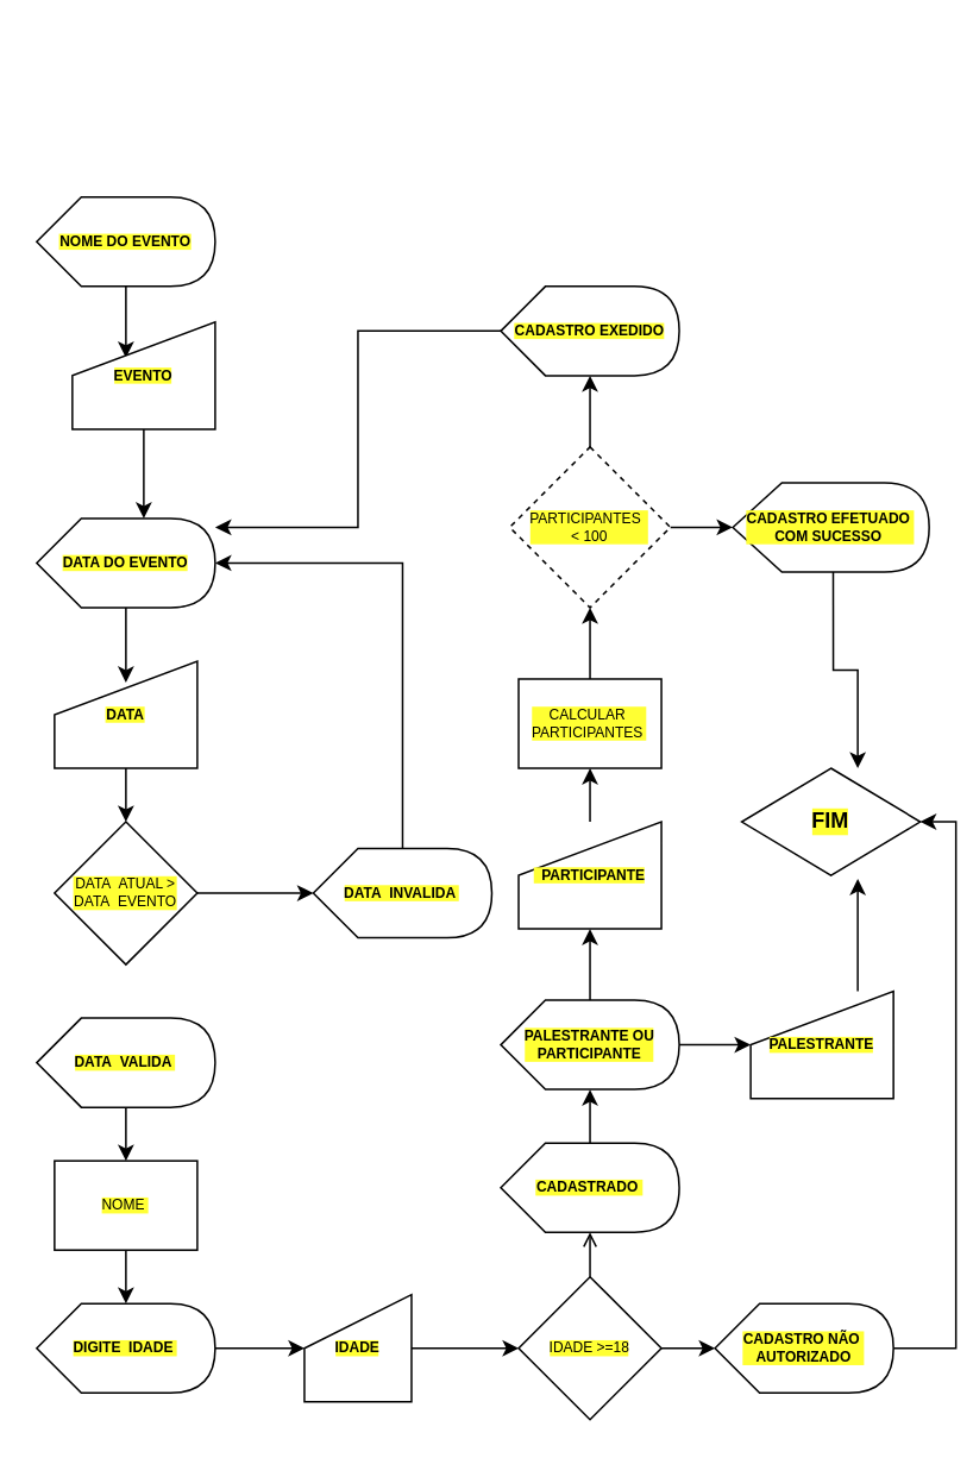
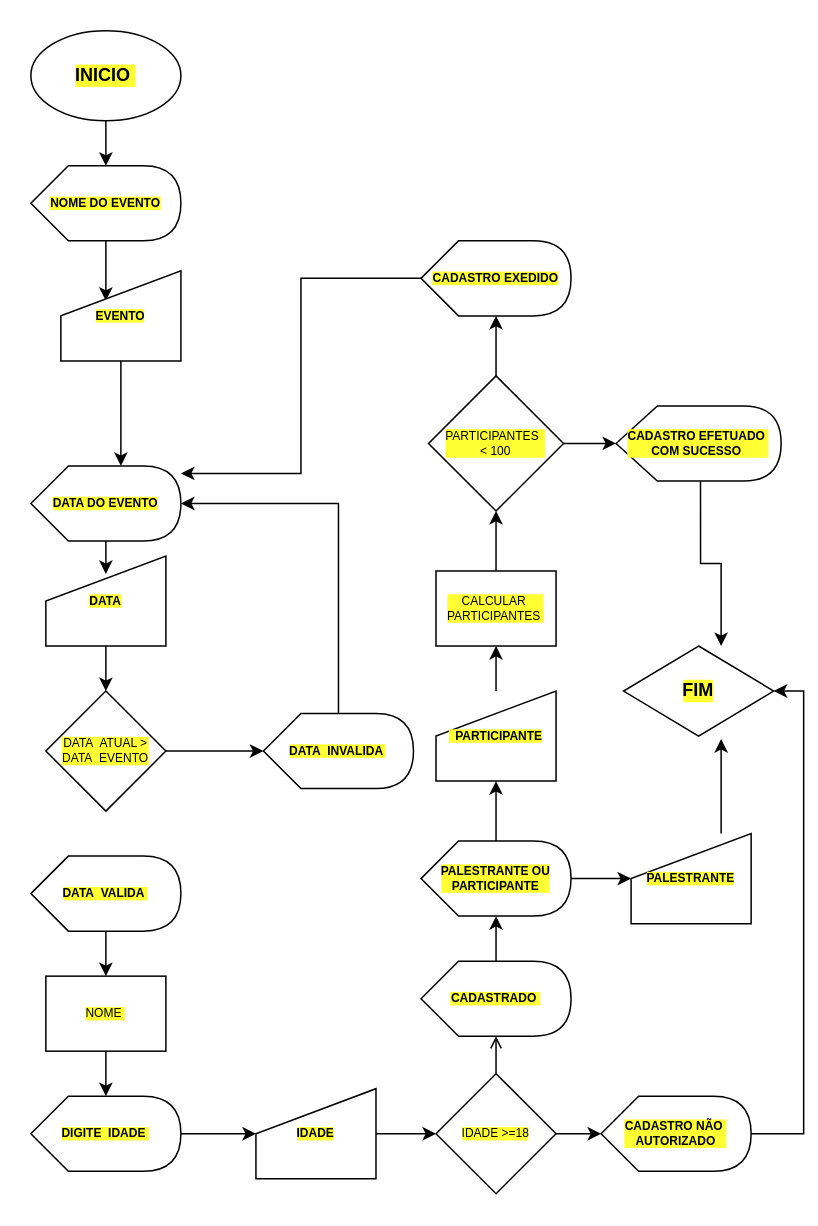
+ <mxCell id="3" value="&lt;font style=&quot;vertical-align: inherit&quot;&gt;&lt;font style=&quot;vertical-align: inherit&quot;&gt;INICIO&amp;nbsp;&lt;/font&gt;&lt;/font&gt;" style="ellipse;whiteSpace=wrap;html=1;labelBackgroundColor=#FFFF33;labelBorderColor=none;fontStyle=1" vertex="1" parent="1"><mxGeometry x="20" y="20" width="100" height="60" as="geometry" /></mxCell>
+ <mxCell id="2" style="edgeStyle=orthogonalEdgeStyle;rounded=0;orthogonalLoop=1;jettySize=auto;html=1;exitX=0.5;exitY=1;exitDx=0;exitDy=0;entryX=0;entryY=0;entryDx=50;entryDy=0;entryPerimeter=0;fontSize=8;" edge="1" parent="1" source="3" target="5"><mxGeometry relative="1" as="geometry" /></mxCell>
- <mxCell id="42" value="PARTICIPANTES&amp;nbsp;&amp;nbsp;&lt;br&gt;&amp;lt; 100" style="rhombus;whiteSpace=wrap;html=1;labelBackgroundColor=#FFFF33;labelBorderColor=none;fontSize=8;dashed=1;" vertex="1" parent="1"><mxGeometry x="285" y="250" width="90" height="90" as="geometry" /></mxCell>
+ <mxCell id="42" value="PARTICIPANTES&amp;nbsp;&amp;nbsp;&lt;br&gt;&amp;lt; 100" style="rhombus;whiteSpace=wrap;html=1;labelBackgroundColor=#FFFF33;labelBorderColor=none;fontSize=8;" vertex="1" parent="1"><mxGeometry x="285" y="250" width="90" height="90" as="geometry" /></mxCell>
- <mxCell id="9" value="DATA DO EVENTO" style="shape=display;whiteSpace=wrap;html=1;labelBackgroundColor=#FFFF33;labelBorderColor=none;fontSize=8;fontStyle=1" vertex="1" parent="1"><mxGeometry x="20" y="290" width="100" height="50" as="geometry" /></mxCell>
+ <mxCell id="9" value="DATA DO EVENTO" style="shape=display;whiteSpace=wrap;html=1;labelBackgroundColor=#FFFF33;labelBorderColor=none;fontSize=8;fontStyle=1" vertex="1" parent="1"><mxGeometry x="20" y="310" width="100" height="50" as="geometry" /></mxCell>
- <mxCell id="23" value="IDADE" style="shape=manualInput;whiteSpace=wrap;html=1;labelBackgroundColor=#FFFF33;labelBorderColor=none;fontSize=8;fontStyle=1;labelPosition=center;verticalLabelPosition=middle;align=center;verticalAlign=middle;" vertex="1" parent="1"><mxGeometry x="170" y="725" width="60" height="60" as="geometry" /></mxCell>
+ <mxCell id="23" value="IDADE" style="shape=manualInput;whiteSpace=wrap;html=1;labelBackgroundColor=#FFFF33;labelBorderColor=none;fontSize=8;fontStyle=1;labelPosition=center;verticalLabelPosition=middle;align=center;verticalAlign=middle;" vertex="1" parent="1"><mxGeometry x="170" y="725" width="80" height="60" as="geometry" /></mxCell>
